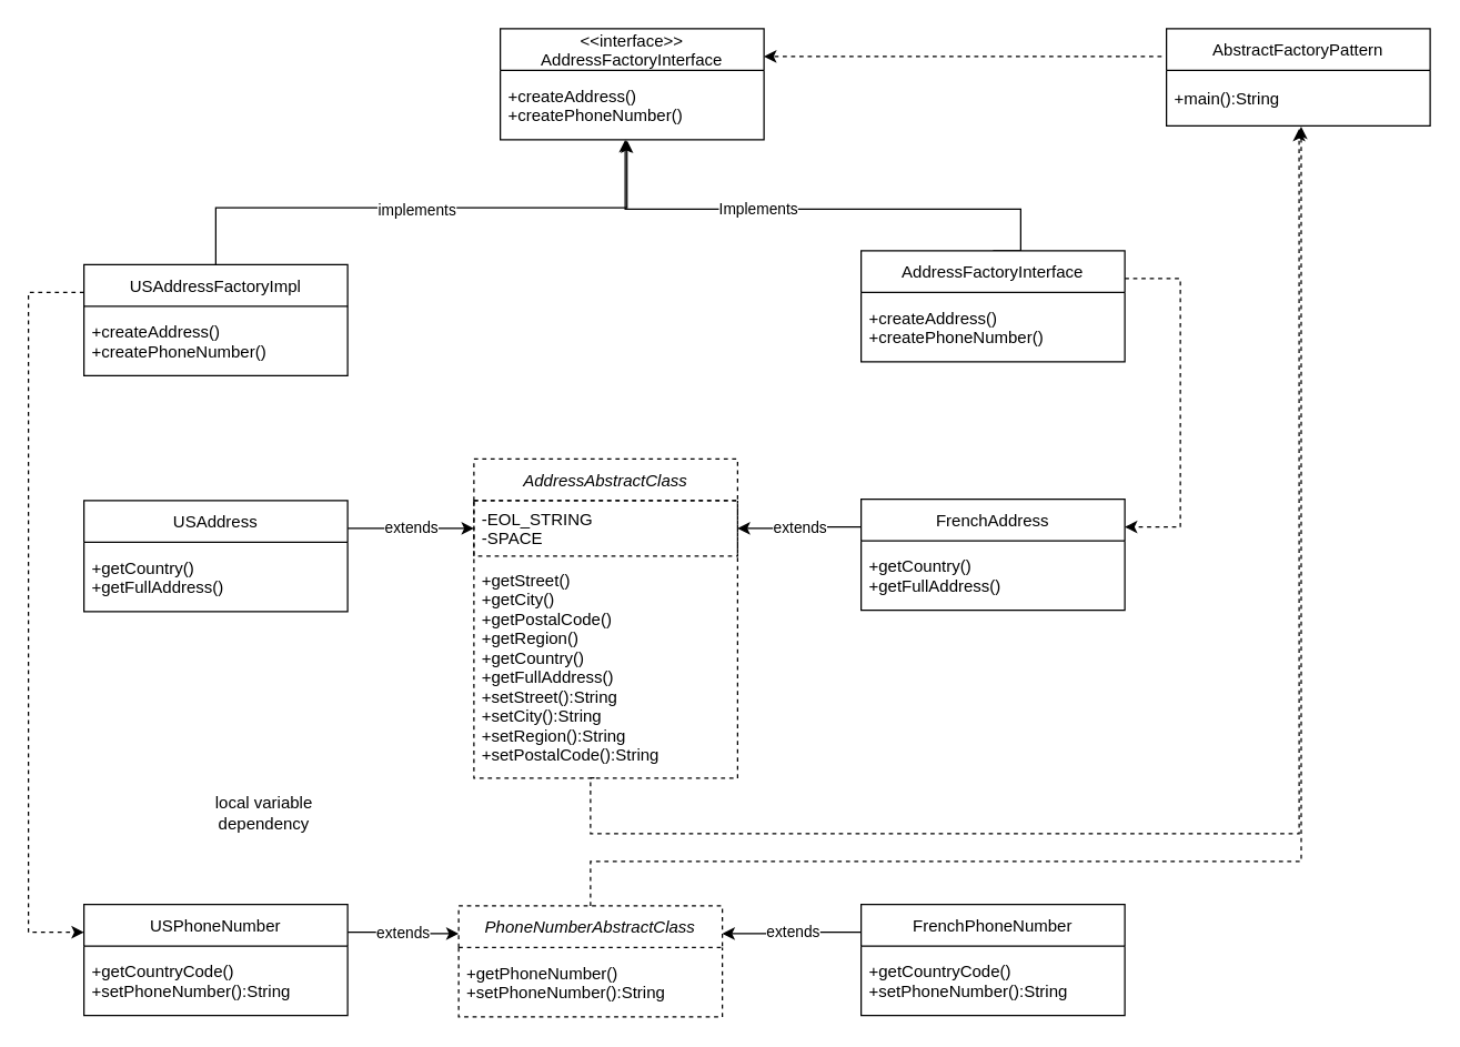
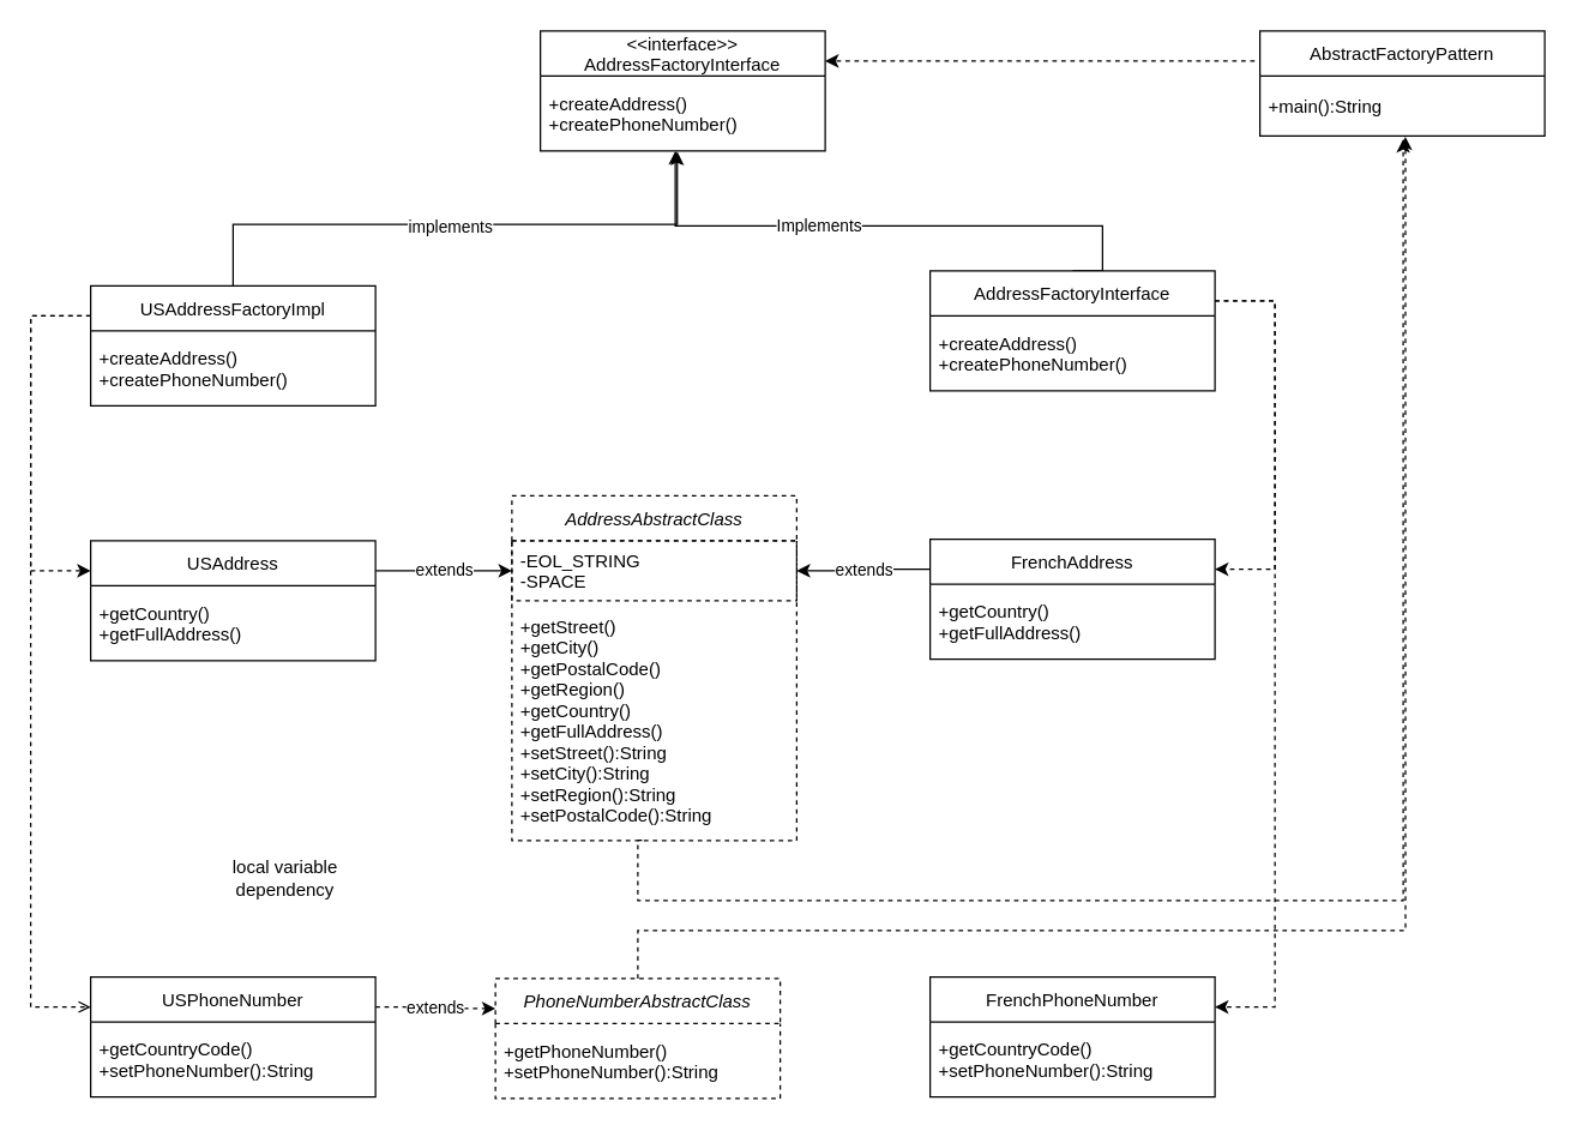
+ <mxCell id="2" style="edgeStyle=orthogonalEdgeStyle;rounded=0;orthogonalLoop=1;jettySize=auto;html=1;exitX=0;exitY=0.25;exitDx=0;exitDy=0;entryX=0;entryY=0.25;entryDx=0;entryDy=0;dashed=1;" edge="1" parent="1" source="6" target="9"><mxGeometry relative="1" as="geometry"><Array as="points"><mxPoint x="20" y="210" /><mxPoint x="20" y="380" /></Array></mxGeometry></mxCell>
+ <mxCell id="17" style="edgeStyle=orthogonalEdgeStyle;rounded=0;orthogonalLoop=1;jettySize=auto;html=1;exitX=1;exitY=0.25;exitDx=0;exitDy=0;entryX=1;entryY=0.25;entryDx=0;entryDy=0;dashed=1;" edge="1" parent="1" source="18" target="25"><mxGeometry relative="1" as="geometry"><Array as="points"><mxPoint x="850" y="200" /><mxPoint x="850" y="671" /></Array></mxGeometry></mxCell>
- <mxCell id="3" style="edgeStyle=orthogonalEdgeStyle;rounded=0;orthogonalLoop=1;jettySize=auto;html=1;exitX=0;exitY=0.25;exitDx=0;exitDy=0;entryX=0;entryY=0.25;entryDx=0;entryDy=0;dashed=1;" edge="1" parent="1" source="6" target="28"><mxGeometry relative="1" as="geometry"><Array as="points"><mxPoint x="20" y="210" /><mxPoint x="20" y="671" /></Array></mxGeometry></mxCell>
+ <mxCell id="3" style="edgeStyle=orthogonalEdgeStyle;rounded=0;orthogonalLoop=1;jettySize=auto;html=1;exitX=0;exitY=0.25;exitDx=0;exitDy=0;entryX=0;entryY=0.25;entryDx=0;entryDy=0;dashed=1;endArrow=open;" edge="1" parent="1" source="6" target="28"><mxGeometry relative="1" as="geometry"><Array as="points"><mxPoint x="20" y="210" /><mxPoint x="20" y="671" /></Array></mxGeometry></mxCell>
- <mxCell id="27" value="extends" style="edgeStyle=orthogonalEdgeStyle;rounded=0;orthogonalLoop=1;jettySize=auto;html=1;exitX=1;exitY=0.25;exitDx=0;exitDy=0;entryX=0;entryY=0.25;entryDx=0;entryDy=0;" edge="1" parent="1" source="28" target="35"><mxGeometry relative="1" as="geometry" /></mxCell>
+ <mxCell id="27" value="extends" style="edgeStyle=orthogonalEdgeStyle;rounded=0;orthogonalLoop=1;jettySize=auto;html=1;exitX=1;exitY=0.25;exitDx=0;exitDy=0;entryX=0;entryY=0.25;entryDx=0;entryDy=0;dashed=1;" edge="1" parent="1" source="28" target="35"><mxGeometry relative="1" as="geometry" /></mxCell>
- <mxCell id="23" style="edgeStyle=orthogonalEdgeStyle;rounded=0;orthogonalLoop=1;jettySize=auto;html=1;exitX=0;exitY=0.25;exitDx=0;exitDy=0;entryX=1;entryY=0.25;entryDx=0;entryDy=0;" edge="1" parent="1" source="25" target="35"><mxGeometry relative="1" as="geometry" /></mxCell>
- <mxCell id="24" value="extends" style="edgeLabel;html=1;align=center;verticalAlign=middle;resizable=0;points=[];" vertex="1" connectable="0" parent="23"><mxGeometry x="-0.306" y="-1" relative="1" as="geometry"><mxPoint x="-15" as="offset" /></mxGeometry></mxCell>
